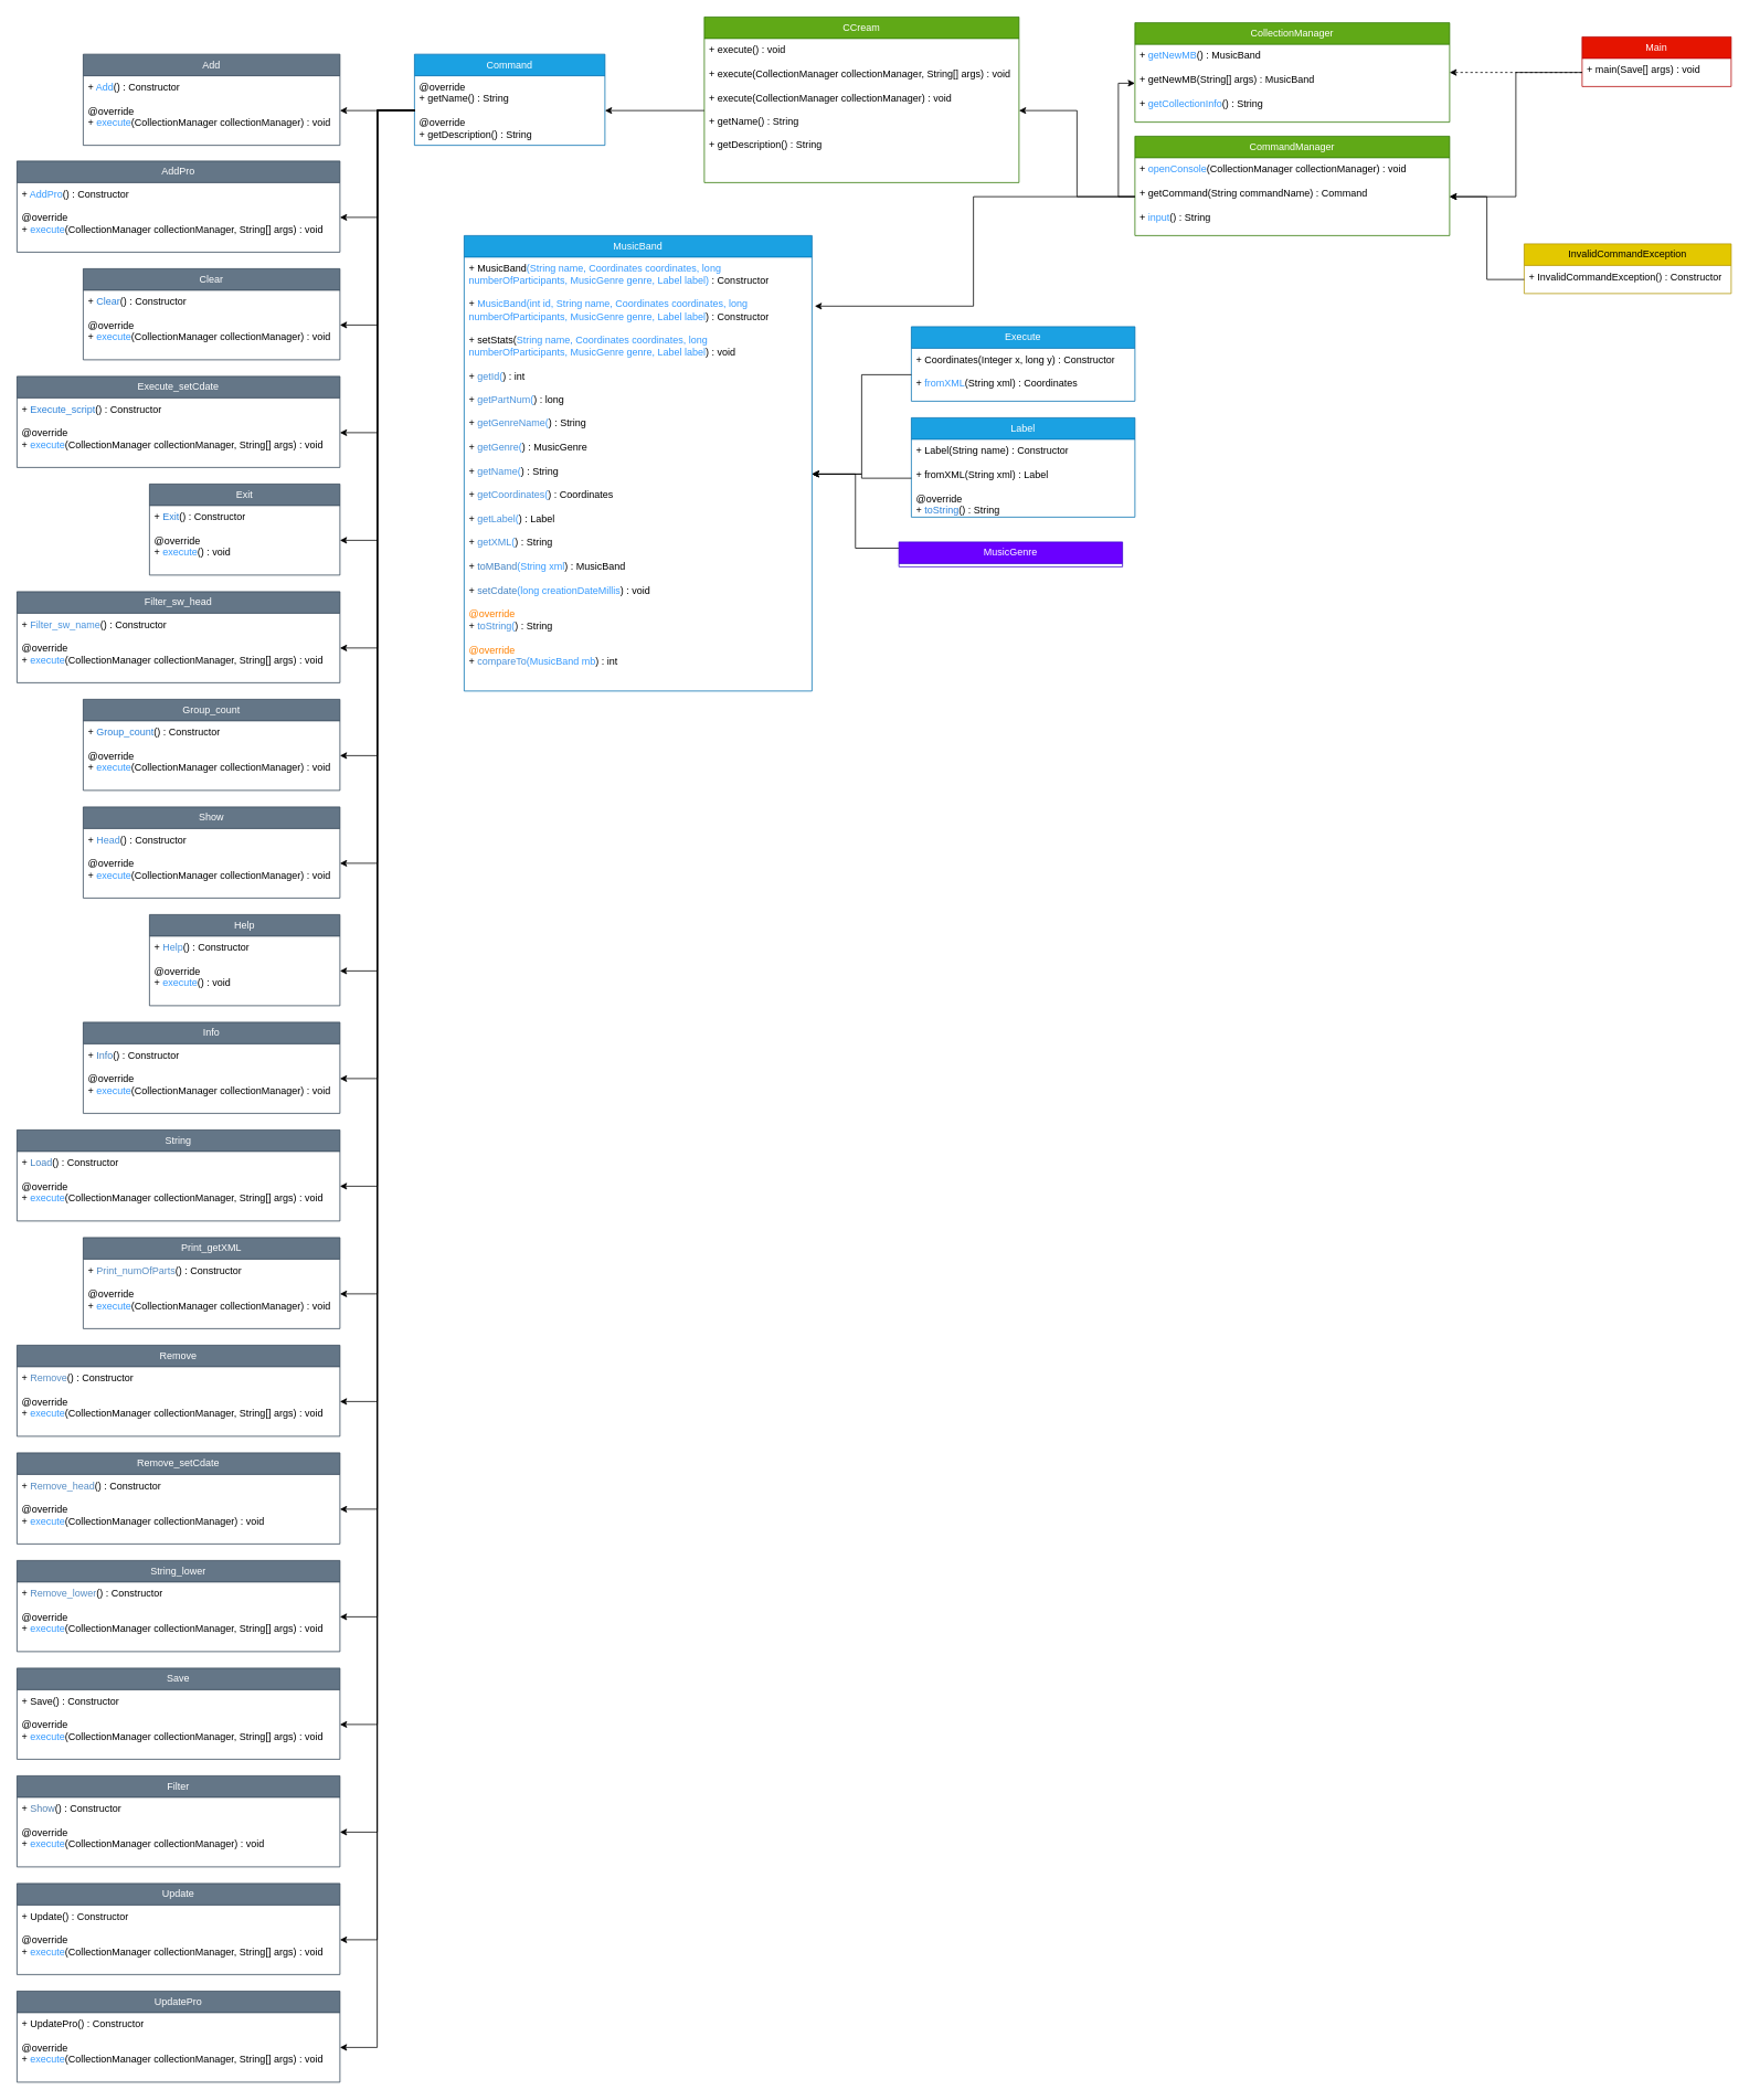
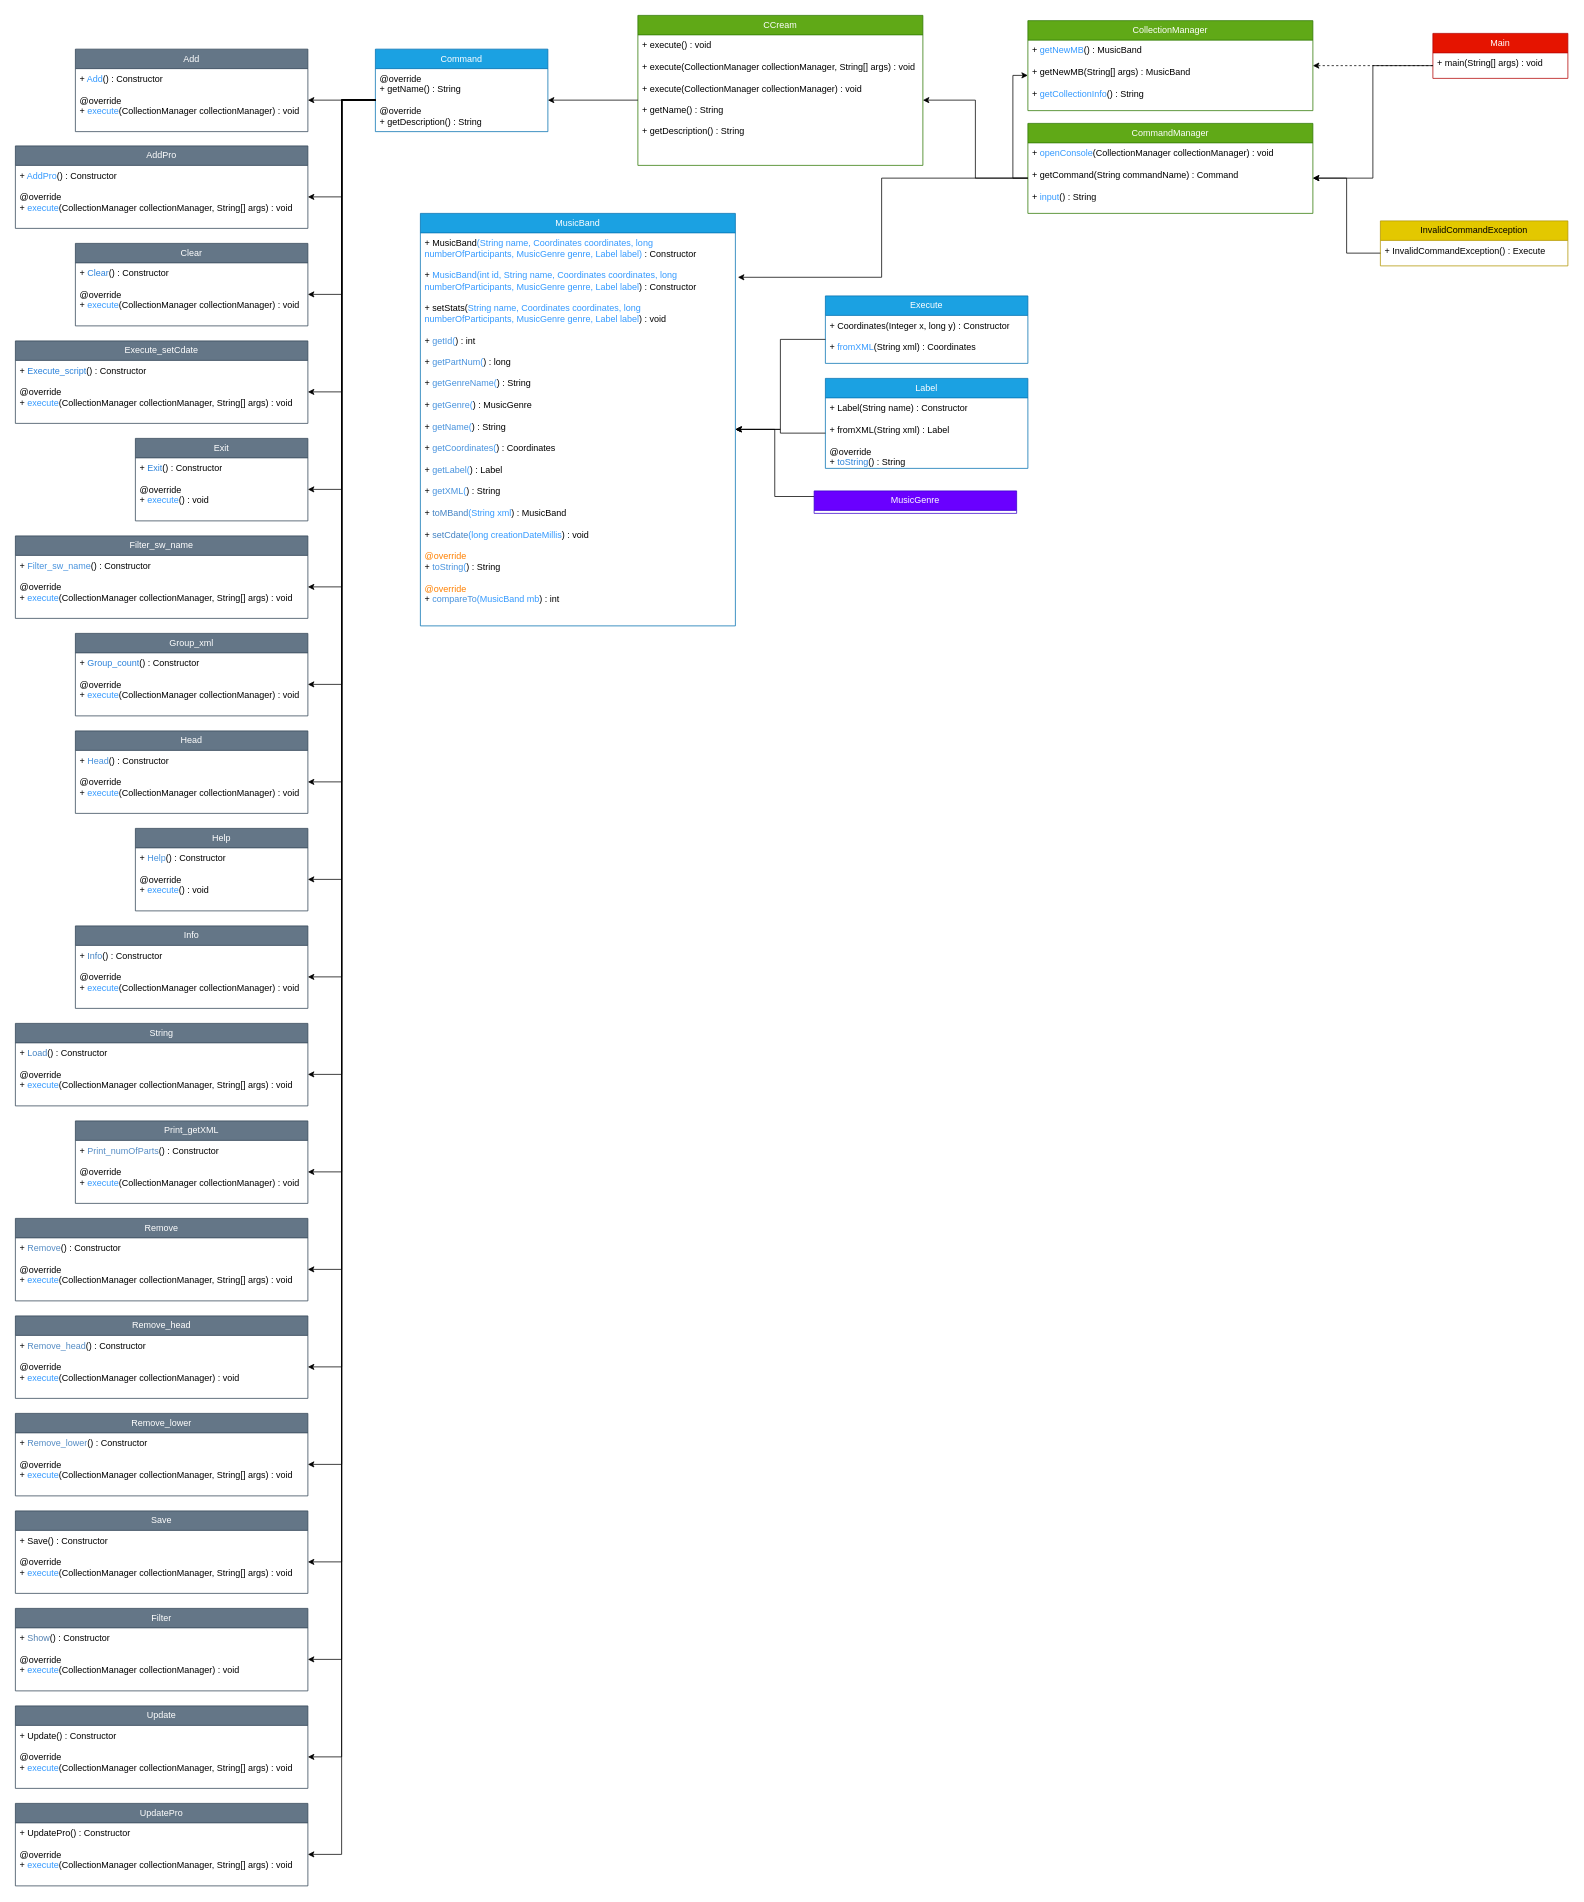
- <mxCell id="81" value="&lt;div&gt;&lt;span style=&quot;background-color: transparent; color: light-dark(rgb(0, 0, 0), rgb(255, 255, 255));&quot;&gt;+ &lt;/span&gt;&lt;span style=&quot;background-color: transparent;&quot;&gt;&lt;font style=&quot;color: light-dark(rgb(0, 0, 0), rgb(51, 153, 255));&quot;&gt;main&lt;/font&gt;&lt;/span&gt;&lt;font style=&quot;background-color: transparent; color: light-dark(rgb(0, 0, 0), rgb(255, 255, 255));&quot;&gt;&lt;span style=&quot;background-color: light-dark(#ffffff, var(--ge-dark-color, #121212));&quot;&gt;&lt;font style=&quot;color: light-dark(rgb(0, 0, 0), rgb(255, 255, 255));&quot;&gt;(Save[] args)&lt;/font&gt;&lt;/span&gt;&lt;/font&gt;&lt;span style=&quot;background-color: transparent; color: light-dark(rgb(0, 0, 0), rgb(255, 255, 255));&quot;&gt;&amp;nbsp;: void&lt;/span&gt;&lt;/div&gt;" style="text;strokeColor=none;fillColor=none;align=left;verticalAlign=top;spacingLeft=4;spacingRight=4;overflow=hidden;rotatable=0;points=[[0,0.5],[1,0.5]];portConstraint=eastwest;whiteSpace=wrap;html=1;" vertex="1" parent="80"><mxGeometry y="26" width="180" height="34" as="geometry" /></mxCell>
+ <mxCell id="81" value="&lt;div&gt;&lt;span style=&quot;background-color: transparent; color: light-dark(rgb(0, 0, 0), rgb(255, 255, 255));&quot;&gt;+ &lt;/span&gt;&lt;span style=&quot;background-color: transparent;&quot;&gt;&lt;font style=&quot;color: light-dark(rgb(0, 0, 0), rgb(51, 153, 255));&quot;&gt;main&lt;/font&gt;&lt;/span&gt;&lt;font style=&quot;background-color: transparent; color: light-dark(rgb(0, 0, 0), rgb(255, 255, 255));&quot;&gt;&lt;span style=&quot;background-color: light-dark(#ffffff, var(--ge-dark-color, #121212));&quot;&gt;&lt;font style=&quot;color: light-dark(rgb(0, 0, 0), rgb(255, 255, 255));&quot;&gt;(String[] args)&lt;/font&gt;&lt;/span&gt;&lt;/font&gt;&lt;span style=&quot;background-color: transparent; color: light-dark(rgb(0, 0, 0), rgb(255, 255, 255));&quot;&gt;&amp;nbsp;: void&lt;/span&gt;&lt;/div&gt;" style="text;strokeColor=none;fillColor=none;align=left;verticalAlign=top;spacingLeft=4;spacingRight=4;overflow=hidden;rotatable=0;points=[[0,0.5],[1,0.5]];portConstraint=eastwest;whiteSpace=wrap;html=1;" vertex="1" parent="80"><mxGeometry y="26" width="180" height="34" as="geometry" /></mxCell>
- <mxCell id="65" value="&lt;div&gt;&lt;span style=&quot;background-color: transparent; color: light-dark(rgb(0, 0, 0), rgb(255, 255, 255));&quot;&gt;+ &lt;/span&gt;&lt;span style=&quot;background-color: transparent;&quot;&gt;&lt;font style=&quot;color: light-dark(rgb(0, 0, 0), rgb(51, 153, 255));&quot;&gt;InvalidCommandException&lt;/font&gt;&lt;/span&gt;&lt;span style=&quot;background-color: transparent; color: light-dark(rgb(0, 0, 0), rgb(255, 255, 255));&quot;&gt;() : Constructor&lt;/span&gt;&lt;/div&gt;" style="text;strokeColor=none;fillColor=none;align=left;verticalAlign=top;spacingLeft=4;spacingRight=4;overflow=hidden;rotatable=0;points=[[0,0.5],[1,0.5]];portConstraint=eastwest;whiteSpace=wrap;html=1;" parent="64" vertex="1"><mxGeometry y="26" width="250" height="34" as="geometry" /></mxCell>
+ <mxCell id="65" value="&lt;div&gt;&lt;span style=&quot;background-color: transparent; color: light-dark(rgb(0, 0, 0), rgb(255, 255, 255));&quot;&gt;+ &lt;/span&gt;&lt;span style=&quot;background-color: transparent;&quot;&gt;&lt;font style=&quot;color: light-dark(rgb(0, 0, 0), rgb(51, 153, 255));&quot;&gt;InvalidCommandException&lt;/font&gt;&lt;/span&gt;&lt;span style=&quot;background-color: transparent; color: light-dark(rgb(0, 0, 0), rgb(255, 255, 255));&quot;&gt;() : Execute&lt;/span&gt;&lt;/div&gt;" style="text;strokeColor=none;fillColor=none;align=left;verticalAlign=top;spacingLeft=4;spacingRight=4;overflow=hidden;rotatable=0;points=[[0,0.5],[1,0.5]];portConstraint=eastwest;whiteSpace=wrap;html=1;" parent="64" vertex="1"><mxGeometry y="26" width="250" height="34" as="geometry" /></mxCell>
- <mxCell id="16" value="Filter_sw_head" style="swimlane;fontStyle=0;childLayout=stackLayout;horizontal=1;startSize=26;fillColor=#647687;horizontalStack=0;resizeParent=1;resizeParentMax=0;resizeLast=0;collapsible=1;marginBottom=0;whiteSpace=wrap;html=1;strokeColor=#314354;fontColor=#ffffff;" parent="1" vertex="1"><mxGeometry x="20" y="714" width="390" height="110" as="geometry" /></mxCell>
+ <mxCell id="16" value="Filter_sw_name" style="swimlane;fontStyle=0;childLayout=stackLayout;horizontal=1;startSize=26;fillColor=#647687;horizontalStack=0;resizeParent=1;resizeParentMax=0;resizeLast=0;collapsible=1;marginBottom=0;whiteSpace=wrap;html=1;strokeColor=#314354;fontColor=#ffffff;" parent="1" vertex="1"><mxGeometry x="20" y="714" width="390" height="110" as="geometry" /></mxCell>
- <mxCell id="18" value="Group_count" style="swimlane;fontStyle=0;childLayout=stackLayout;horizontal=1;startSize=26;fillColor=#647687;horizontalStack=0;resizeParent=1;resizeParentMax=0;resizeLast=0;collapsible=1;marginBottom=0;whiteSpace=wrap;html=1;strokeColor=#314354;fontColor=#ffffff;" parent="1" vertex="1"><mxGeometry x="100" y="844" width="310" height="110" as="geometry" /></mxCell>
+ <mxCell id="18" value="Group_xml" style="swimlane;fontStyle=0;childLayout=stackLayout;horizontal=1;startSize=26;fillColor=#647687;horizontalStack=0;resizeParent=1;resizeParentMax=0;resizeLast=0;collapsible=1;marginBottom=0;whiteSpace=wrap;html=1;strokeColor=#314354;fontColor=#ffffff;" parent="1" vertex="1"><mxGeometry x="100" y="844" width="310" height="110" as="geometry" /></mxCell>
- <mxCell id="20" value="Show" style="swimlane;fontStyle=0;childLayout=stackLayout;horizontal=1;startSize=26;fillColor=#647687;horizontalStack=0;resizeParent=1;resizeParentMax=0;resizeLast=0;collapsible=1;marginBottom=0;whiteSpace=wrap;html=1;strokeColor=#314354;fontColor=#ffffff;" parent="1" vertex="1"><mxGeometry x="100" y="974" width="310" height="110" as="geometry" /></mxCell>
+ <mxCell id="20" value="Head" style="swimlane;fontStyle=0;childLayout=stackLayout;horizontal=1;startSize=26;fillColor=#647687;horizontalStack=0;resizeParent=1;resizeParentMax=0;resizeLast=0;collapsible=1;marginBottom=0;whiteSpace=wrap;html=1;strokeColor=#314354;fontColor=#ffffff;" parent="1" vertex="1"><mxGeometry x="100" y="974" width="310" height="110" as="geometry" /></mxCell>
- <mxCell id="28" value="Remove_setCdate" style="swimlane;fontStyle=0;childLayout=stackLayout;horizontal=1;startSize=26;fillColor=#647687;horizontalStack=0;resizeParent=1;resizeParentMax=0;resizeLast=0;collapsible=1;marginBottom=0;whiteSpace=wrap;html=1;strokeColor=#314354;fontColor=#ffffff;" parent="1" vertex="1"><mxGeometry x="20" y="1754" width="390" height="110" as="geometry" /></mxCell>
+ <mxCell id="28" value="Remove_head" style="swimlane;fontStyle=0;childLayout=stackLayout;horizontal=1;startSize=26;fillColor=#647687;horizontalStack=0;resizeParent=1;resizeParentMax=0;resizeLast=0;collapsible=1;marginBottom=0;whiteSpace=wrap;html=1;strokeColor=#314354;fontColor=#ffffff;" parent="1" vertex="1"><mxGeometry x="20" y="1754" width="390" height="110" as="geometry" /></mxCell>
- <mxCell id="30" value="String_lower" style="swimlane;fontStyle=0;childLayout=stackLayout;horizontal=1;startSize=26;fillColor=#647687;horizontalStack=0;resizeParent=1;resizeParentMax=0;resizeLast=0;collapsible=1;marginBottom=0;whiteSpace=wrap;html=1;strokeColor=#314354;fontColor=#ffffff;" parent="1" vertex="1"><mxGeometry x="20" y="1884" width="390" height="110" as="geometry" /></mxCell>
+ <mxCell id="30" value="Remove_lower" style="swimlane;fontStyle=0;childLayout=stackLayout;horizontal=1;startSize=26;fillColor=#647687;horizontalStack=0;resizeParent=1;resizeParentMax=0;resizeLast=0;collapsible=1;marginBottom=0;whiteSpace=wrap;html=1;strokeColor=#314354;fontColor=#ffffff;" parent="1" vertex="1"><mxGeometry x="20" y="1884" width="390" height="110" as="geometry" /></mxCell>
